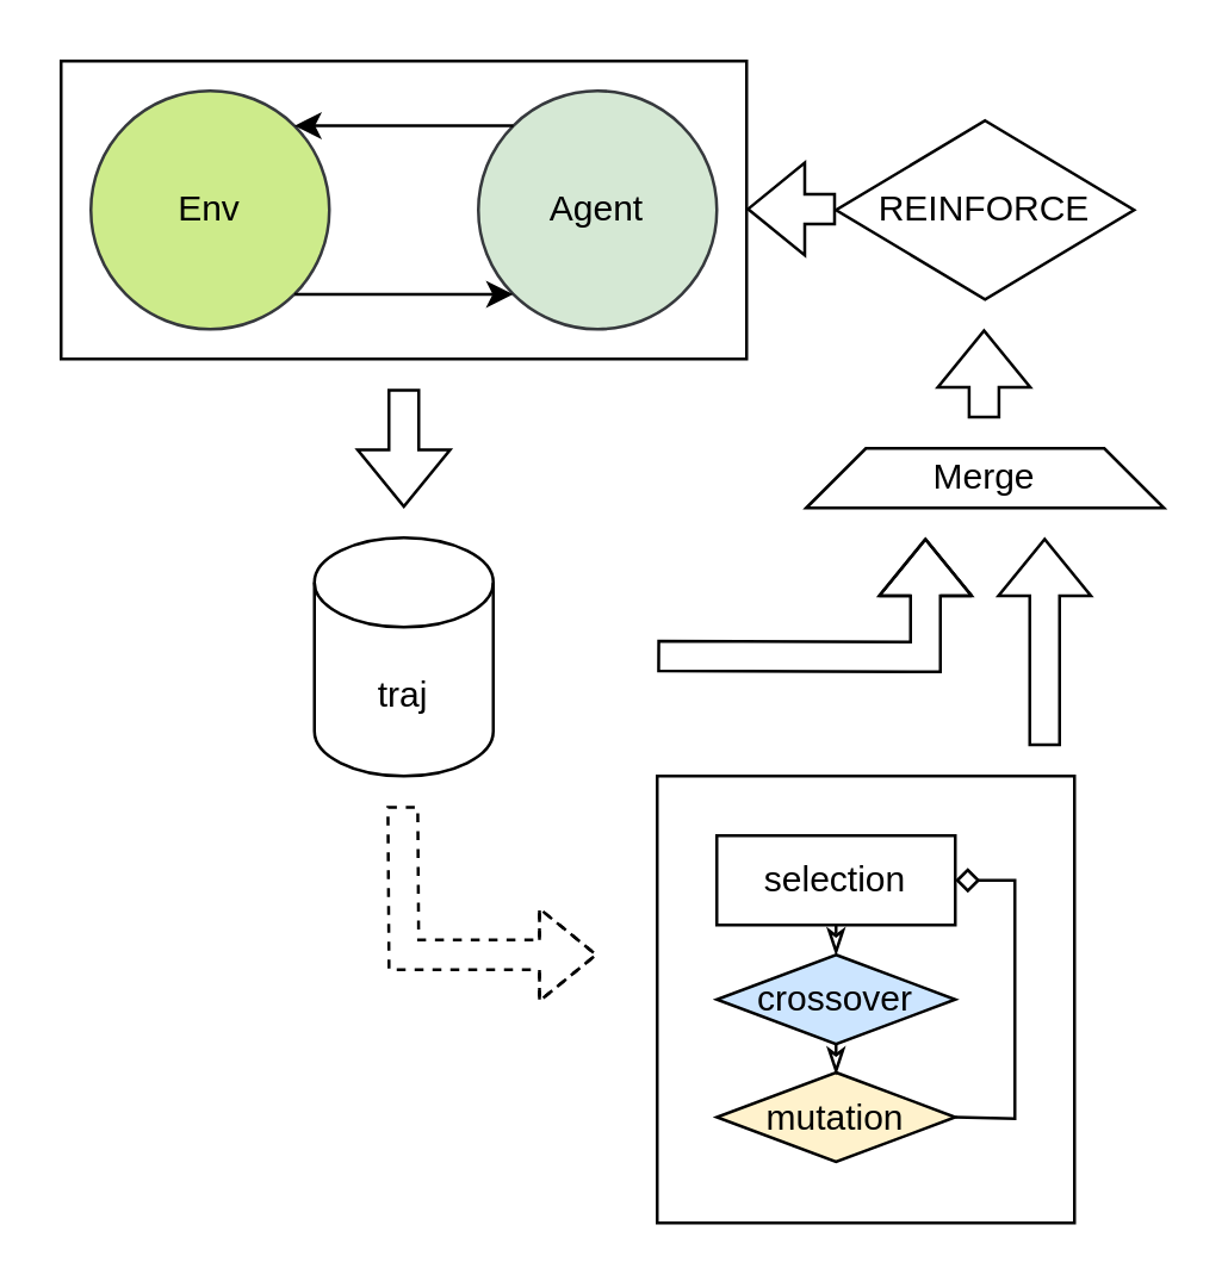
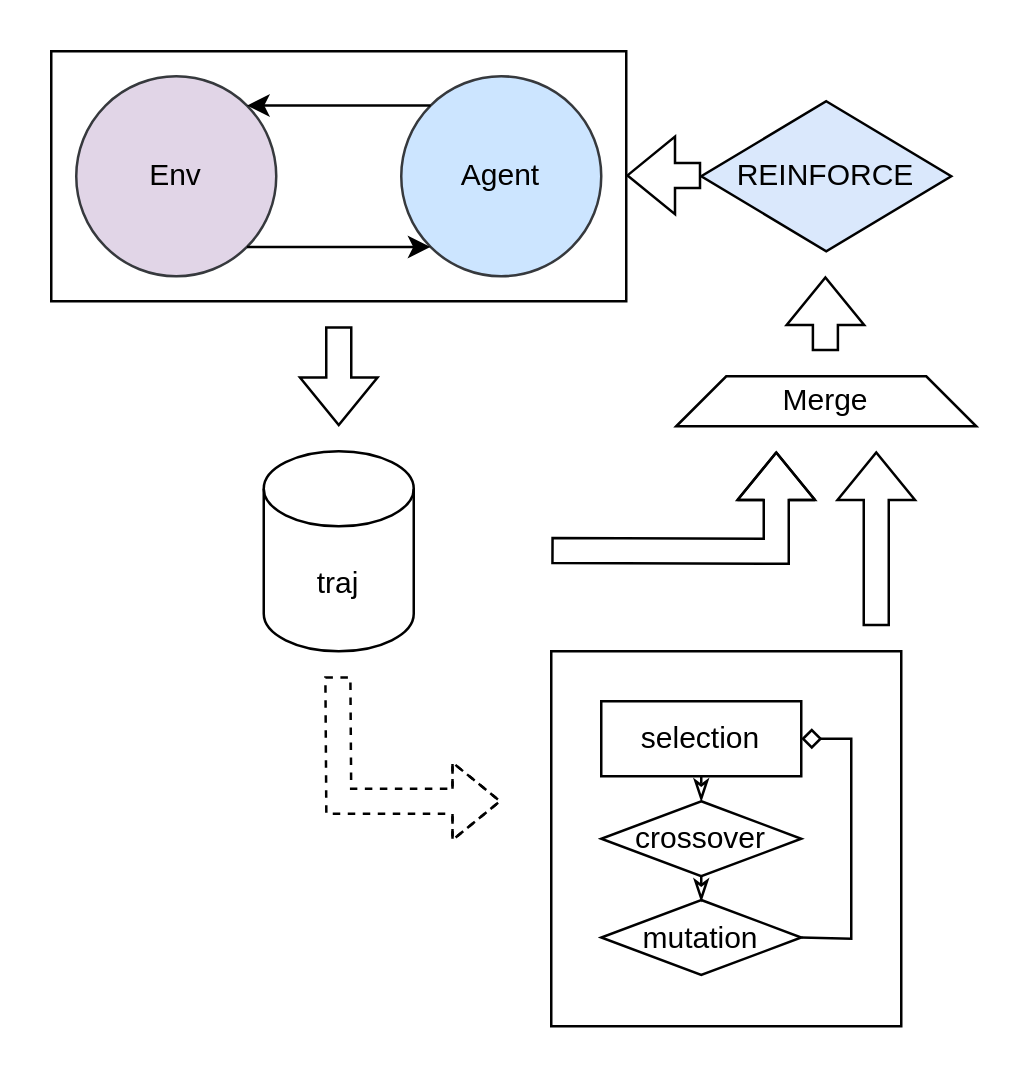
- <mxCell id="3" value="Env" style="ellipse;whiteSpace=wrap;html=1;fillColor=#cdeb8b;strokeColor=#36393d;" vertex="1" parent="1"><mxGeometry x="30" y="30" width="80" height="80" as="geometry" /></mxCell>
+ <mxCell id="3" value="Env" style="ellipse;whiteSpace=wrap;html=1;fillColor=#e1d5e7;strokeColor=#36393d;" vertex="1" parent="1"><mxGeometry x="30" y="30" width="80" height="80" as="geometry" /></mxCell>
- <mxCell id="4" value="Agent" style="ellipse;whiteSpace=wrap;html=1;aspect=fixed;horizontal=1;fillColor=#d5e8d4;strokeColor=#36393d;" vertex="1" parent="1"><mxGeometry x="160" y="30" width="80" height="80" as="geometry" /></mxCell>
+ <mxCell id="4" value="Agent" style="ellipse;whiteSpace=wrap;html=1;aspect=fixed;horizontal=1;fillColor=#cce5ff;strokeColor=#36393d;" vertex="1" parent="1"><mxGeometry x="160" y="30" width="80" height="80" as="geometry" /></mxCell>
- <mxCell id="21" value="REINFORCE" style="rhombus;whiteSpace=wrap;html=1;" vertex="1" parent="1"><mxGeometry x="280" y="40" width="100" height="60" as="geometry" /></mxCell>
+ <mxCell id="21" value="REINFORCE" style="rhombus;whiteSpace=wrap;html=1;fillColor=#dae8fc;" vertex="1" parent="1"><mxGeometry x="280" y="40" width="100" height="60" as="geometry" /></mxCell>
- <mxCell id="13" value="crossover" style="rhombus;whiteSpace=wrap;html=1;fillColor=#cce5ff;" vertex="1" parent="1"><mxGeometry x="240" y="320" width="80" height="30" as="geometry" /></mxCell>
+ <mxCell id="13" value="crossover" style="rhombus;whiteSpace=wrap;html=1;" vertex="1" parent="1"><mxGeometry x="240" y="320" width="80" height="30" as="geometry" /></mxCell>
- <mxCell id="14" value="mutation" style="rhombus;whiteSpace=wrap;html=1;fillColor=#fff2cc;" vertex="1" parent="1"><mxGeometry x="240" y="359.5" width="80" height="30" as="geometry" /></mxCell>
+ <mxCell id="14" value="mutation" style="rhombus;whiteSpace=wrap;html=1;" vertex="1" parent="1"><mxGeometry x="240" y="359.5" width="80" height="30" as="geometry" /></mxCell>
